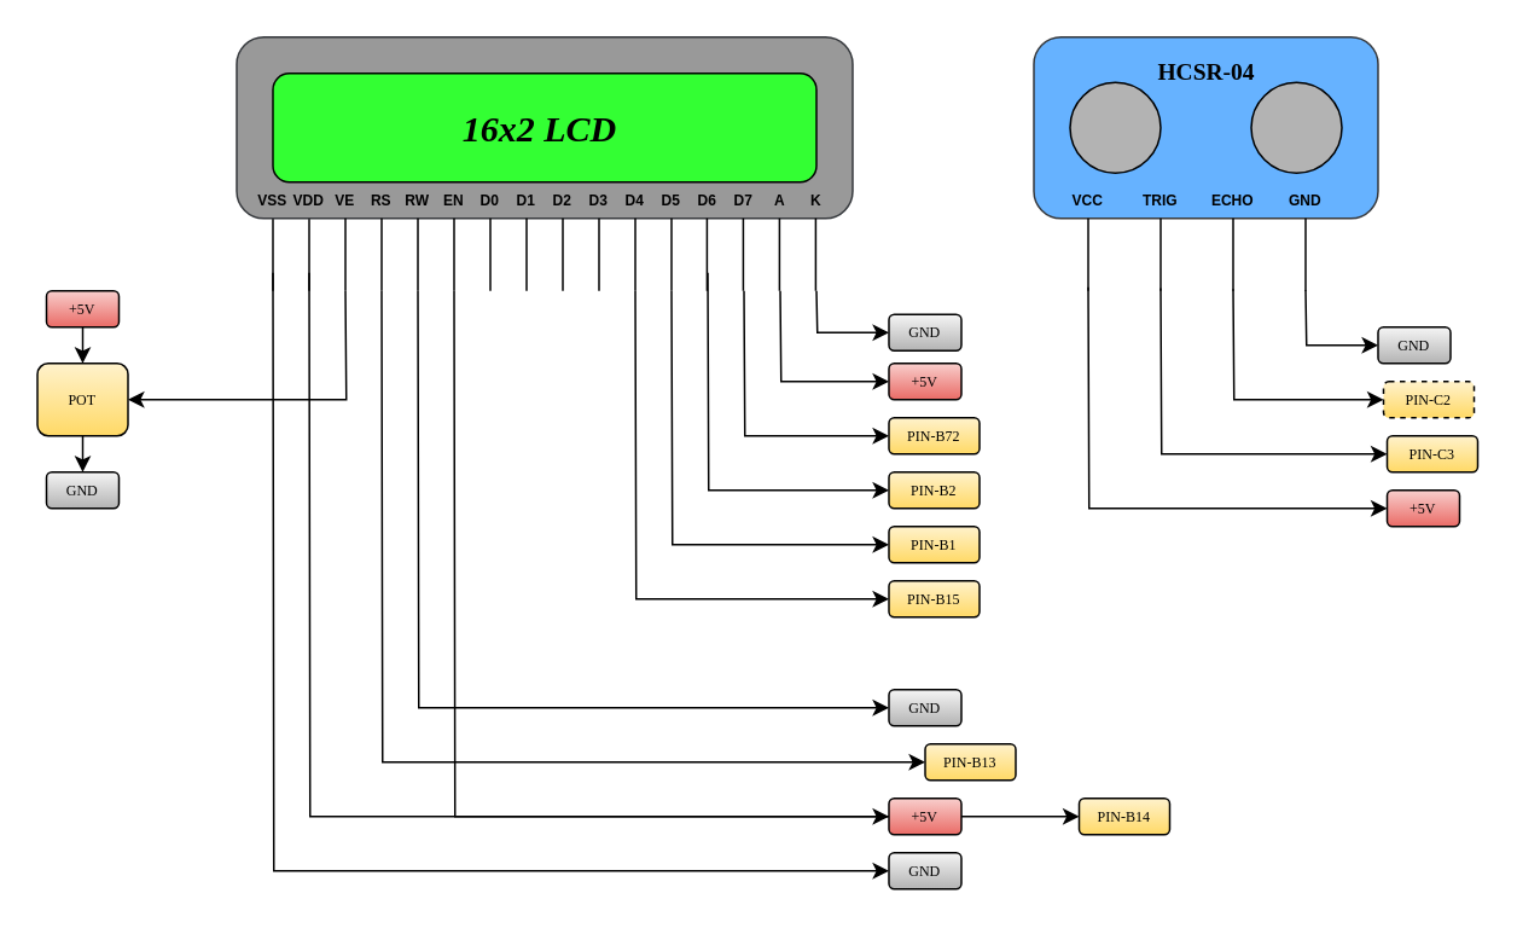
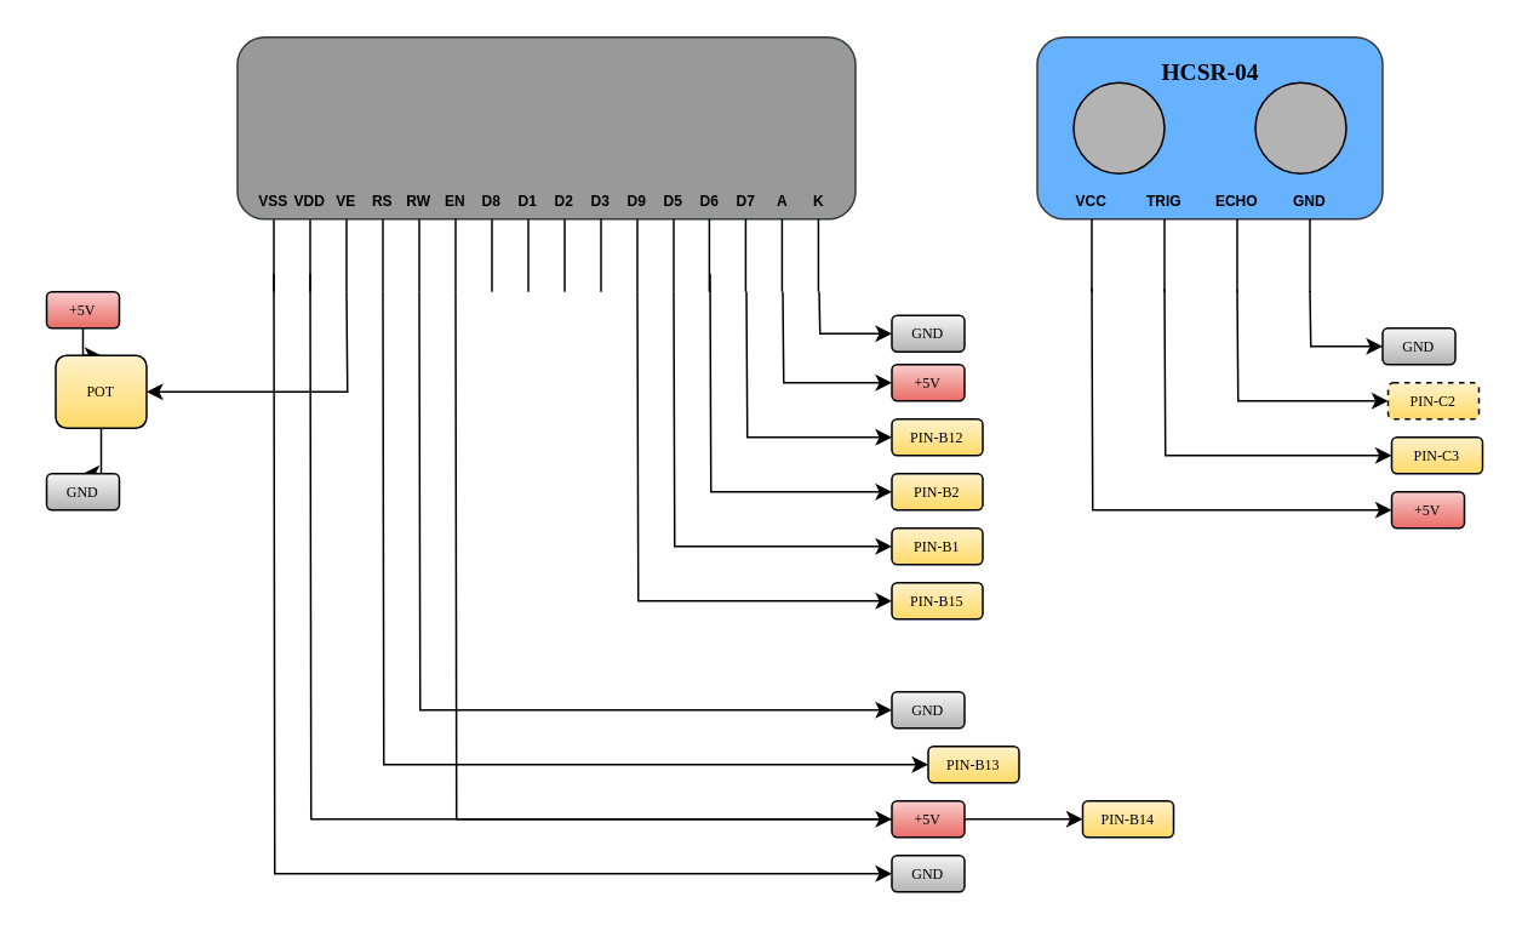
- <mxCell id="5" value="&lt;font face=&quot;Comic Sans MS&quot; size=&quot;1&quot;&gt;&lt;i&gt;&lt;b style=&quot;font-size: 20px&quot;&gt;16x2 LCD&amp;nbsp;&lt;/b&gt;&lt;/i&gt;&lt;/font&gt;" style="rounded=1;whiteSpace=wrap;html=1;fillColor=#33FF33;" parent="1" vertex="1"><mxGeometry x="150" y="40" width="300" height="60" as="geometry" /></mxCell>
- <mxCell id="26" value="D0" style="text;html=1;strokeColor=none;fillColor=none;align=center;verticalAlign=middle;whiteSpace=wrap;rounded=0;fontSize=8;fontColor=#000000;fontStyle=1" parent="1" vertex="1"><mxGeometry x="250" y="100" width="40" height="20" as="geometry" /></mxCell>
+ <mxCell id="26" value="D8" style="text;html=1;strokeColor=none;fillColor=none;align=center;verticalAlign=middle;whiteSpace=wrap;rounded=0;fontSize=8;fontColor=#000000;fontStyle=1" parent="1" vertex="1"><mxGeometry x="250" y="100" width="40" height="20" as="geometry" /></mxCell>
- <mxCell id="30" value="D4" style="text;html=1;strokeColor=none;fillColor=none;align=center;verticalAlign=middle;whiteSpace=wrap;rounded=0;fontSize=8;fontColor=#000000;fontStyle=1" parent="1" vertex="1"><mxGeometry x="330" y="100" width="40" height="20" as="geometry" /></mxCell>
+ <mxCell id="30" value="D9" style="text;html=1;strokeColor=none;fillColor=none;align=center;verticalAlign=middle;whiteSpace=wrap;rounded=0;fontSize=8;fontColor=#000000;fontStyle=1" parent="1" vertex="1"><mxGeometry x="330" y="100" width="40" height="20" as="geometry" /></mxCell>
- <mxCell id="60" value="&lt;font face=&quot;Comic Sans MS&quot;&gt;&lt;span style=&quot;font-size: 8px&quot;&gt;POT&lt;/span&gt;&lt;/font&gt;" style="rounded=1;whiteSpace=wrap;html=1;strokeWidth=1;fontSize=5;fillColor=#fff2cc;gradientColor=#ffd966;" parent="1" vertex="1"><mxGeometry x="20" y="200" width="50" height="40" as="geometry" /></mxCell>
+ <mxCell id="60" value="&lt;font face=&quot;Comic Sans MS&quot;&gt;&lt;span style=&quot;font-size: 8px&quot;&gt;POT&lt;/span&gt;&lt;/font&gt;" style="rounded=1;whiteSpace=wrap;html=1;strokeWidth=1;fontSize=5;fillColor=#fff2cc;gradientColor=#ffd966;" parent="1" vertex="1"><mxGeometry x="30" y="195" width="50" height="40" as="geometry" /></mxCell>
- <mxCell id="41" value="&lt;font face=&quot;Comic Sans MS&quot;&gt;&lt;span style=&quot;font-size: 8px&quot;&gt;PIN-B72&lt;/span&gt;&lt;/font&gt;" style="rounded=1;whiteSpace=wrap;html=1;strokeWidth=1;fontSize=5;fillColor=#fff2cc;gradientColor=#ffd966;" parent="1" vertex="1"><mxGeometry x="490" y="230" width="50" height="20" as="geometry" /></mxCell>
+ <mxCell id="41" value="&lt;font face=&quot;Comic Sans MS&quot;&gt;&lt;span style=&quot;font-size: 8px&quot;&gt;PIN-B12&lt;/span&gt;&lt;/font&gt;" style="rounded=1;whiteSpace=wrap;html=1;strokeWidth=1;fontSize=5;fillColor=#fff2cc;gradientColor=#ffd966;" parent="1" vertex="1"><mxGeometry x="490" y="230" width="50" height="20" as="geometry" /></mxCell>
